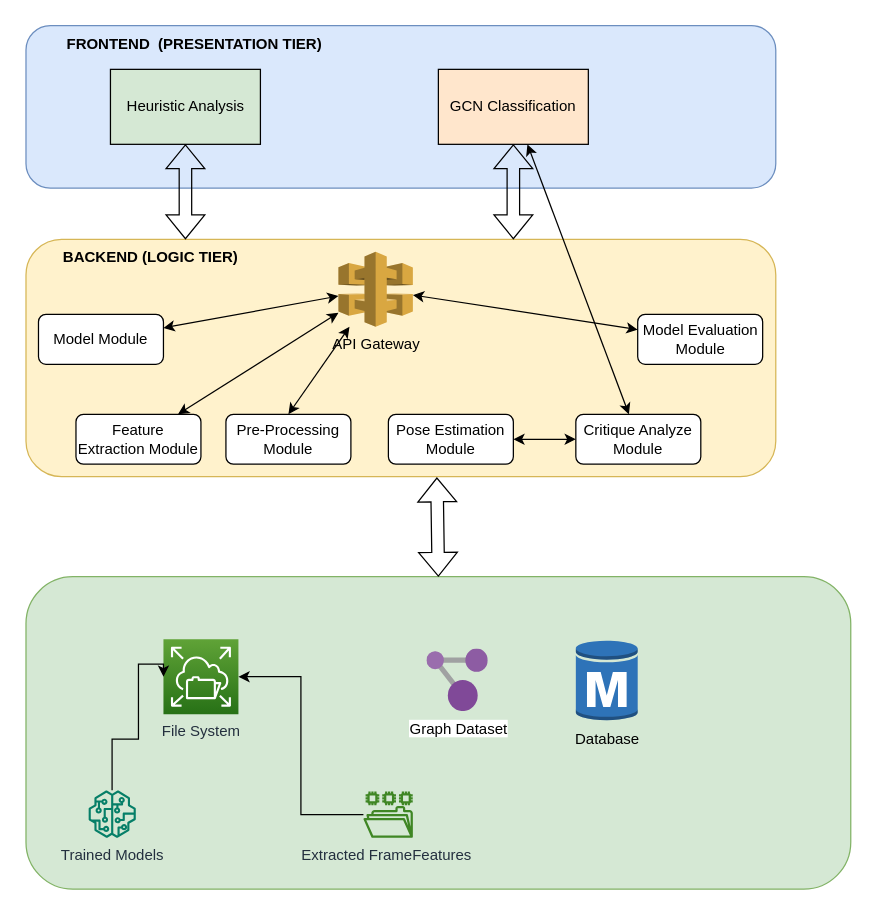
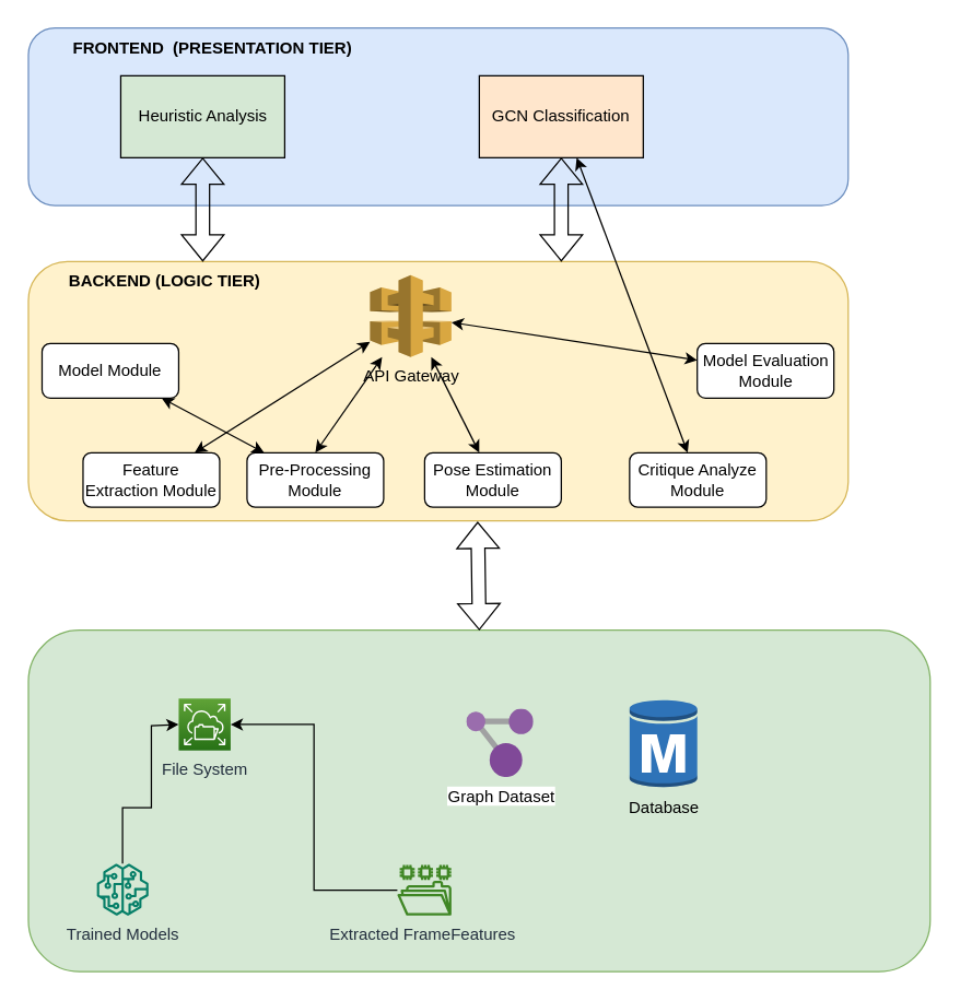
- <mxCell id="28" value="" style="endArrow=classic;startArrow=classic;html=1;rounded=0;" edge="1" parent="1" source="25" target="20"><mxGeometry width="50" height="50" relative="1" as="geometry"><mxPoint x="151.633" y="341" as="sourcePoint" /><mxPoint x="280" y="259.838" as="targetPoint" /></mxGeometry></mxCell>
+ <mxCell id="28" value="" style="endArrow=classic;startArrow=classic;html=1;rounded=0;" edge="1" parent="1" source="25" target="17"><mxGeometry width="50" height="50" relative="1" as="geometry"><mxPoint x="151.633" y="341" as="sourcePoint" /><mxPoint x="280" y="259.838" as="targetPoint" /></mxGeometry></mxCell>
- <mxCell id="23" value="" style="endArrow=classic;startArrow=classic;html=1;rounded=0;" edge="1" parent="1" source="18" target="19"><mxGeometry width="50" height="50" relative="1" as="geometry"><mxPoint x="270" y="301" as="sourcePoint" /><mxPoint x="289.898" y="271" as="targetPoint" /></mxGeometry></mxCell>
+ <mxCell id="23" value="" style="endArrow=classic;startArrow=classic;html=1;rounded=0;" edge="1" parent="1" source="18" target="20"><mxGeometry width="50" height="50" relative="1" as="geometry"><mxPoint x="270" y="301" as="sourcePoint" /><mxPoint x="289.898" y="271" as="targetPoint" /></mxGeometry></mxCell>
- <mxCell id="7" value="File System&lt;br&gt;" style="sketch=0;points=[[0,0,0],[0.25,0,0],[0.5,0,0],[0.75,0,0],[1,0,0],[0,1,0],[0.25,1,0],[0.5,1,0],[0.75,1,0],[1,1,0],[0,0.25,0],[0,0.5,0],[0,0.75,0],[1,0.25,0],[1,0.5,0],[1,0.75,0]];outlineConnect=0;fontColor=#232F3E;gradientColor=#60A337;gradientDirection=north;fillColor=#277116;strokeColor=#ffffff;dashed=0;verticalLabelPosition=bottom;verticalAlign=top;align=center;html=1;fontSize=12;fontStyle=0;aspect=fixed;shape=mxgraph.aws4.resourceIcon;resIcon=mxgraph.aws4.elastic_file_system;" vertex="1" parent="1"><mxGeometry x="130" y="511" width="60" height="60" as="geometry" /></mxCell>
+ <mxCell id="7" value="File System&lt;br&gt;" style="sketch=0;points=[[0,0,0],[0.25,0,0],[0.5,0,0],[0.75,0,0],[1,0,0],[0,1,0],[0.25,1,0],[0.5,1,0],[0.75,1,0],[1,1,0],[0,0.25,0],[0,0.5,0],[0,0.75,0],[1,0.25,0],[1,0.5,0],[1,0.75,0]];outlineConnect=0;fontColor=#232F3E;gradientColor=#60A337;gradientDirection=north;fillColor=#277116;strokeColor=#ffffff;dashed=0;verticalLabelPosition=bottom;verticalAlign=top;align=center;html=1;fontSize=12;fontStyle=0;aspect=fixed;shape=mxgraph.aws4.resourceIcon;resIcon=mxgraph.aws4.elastic_file_system;" vertex="1" parent="1"><mxGeometry x="130" y="511" width="38" height="38" as="geometry" /></mxCell>
